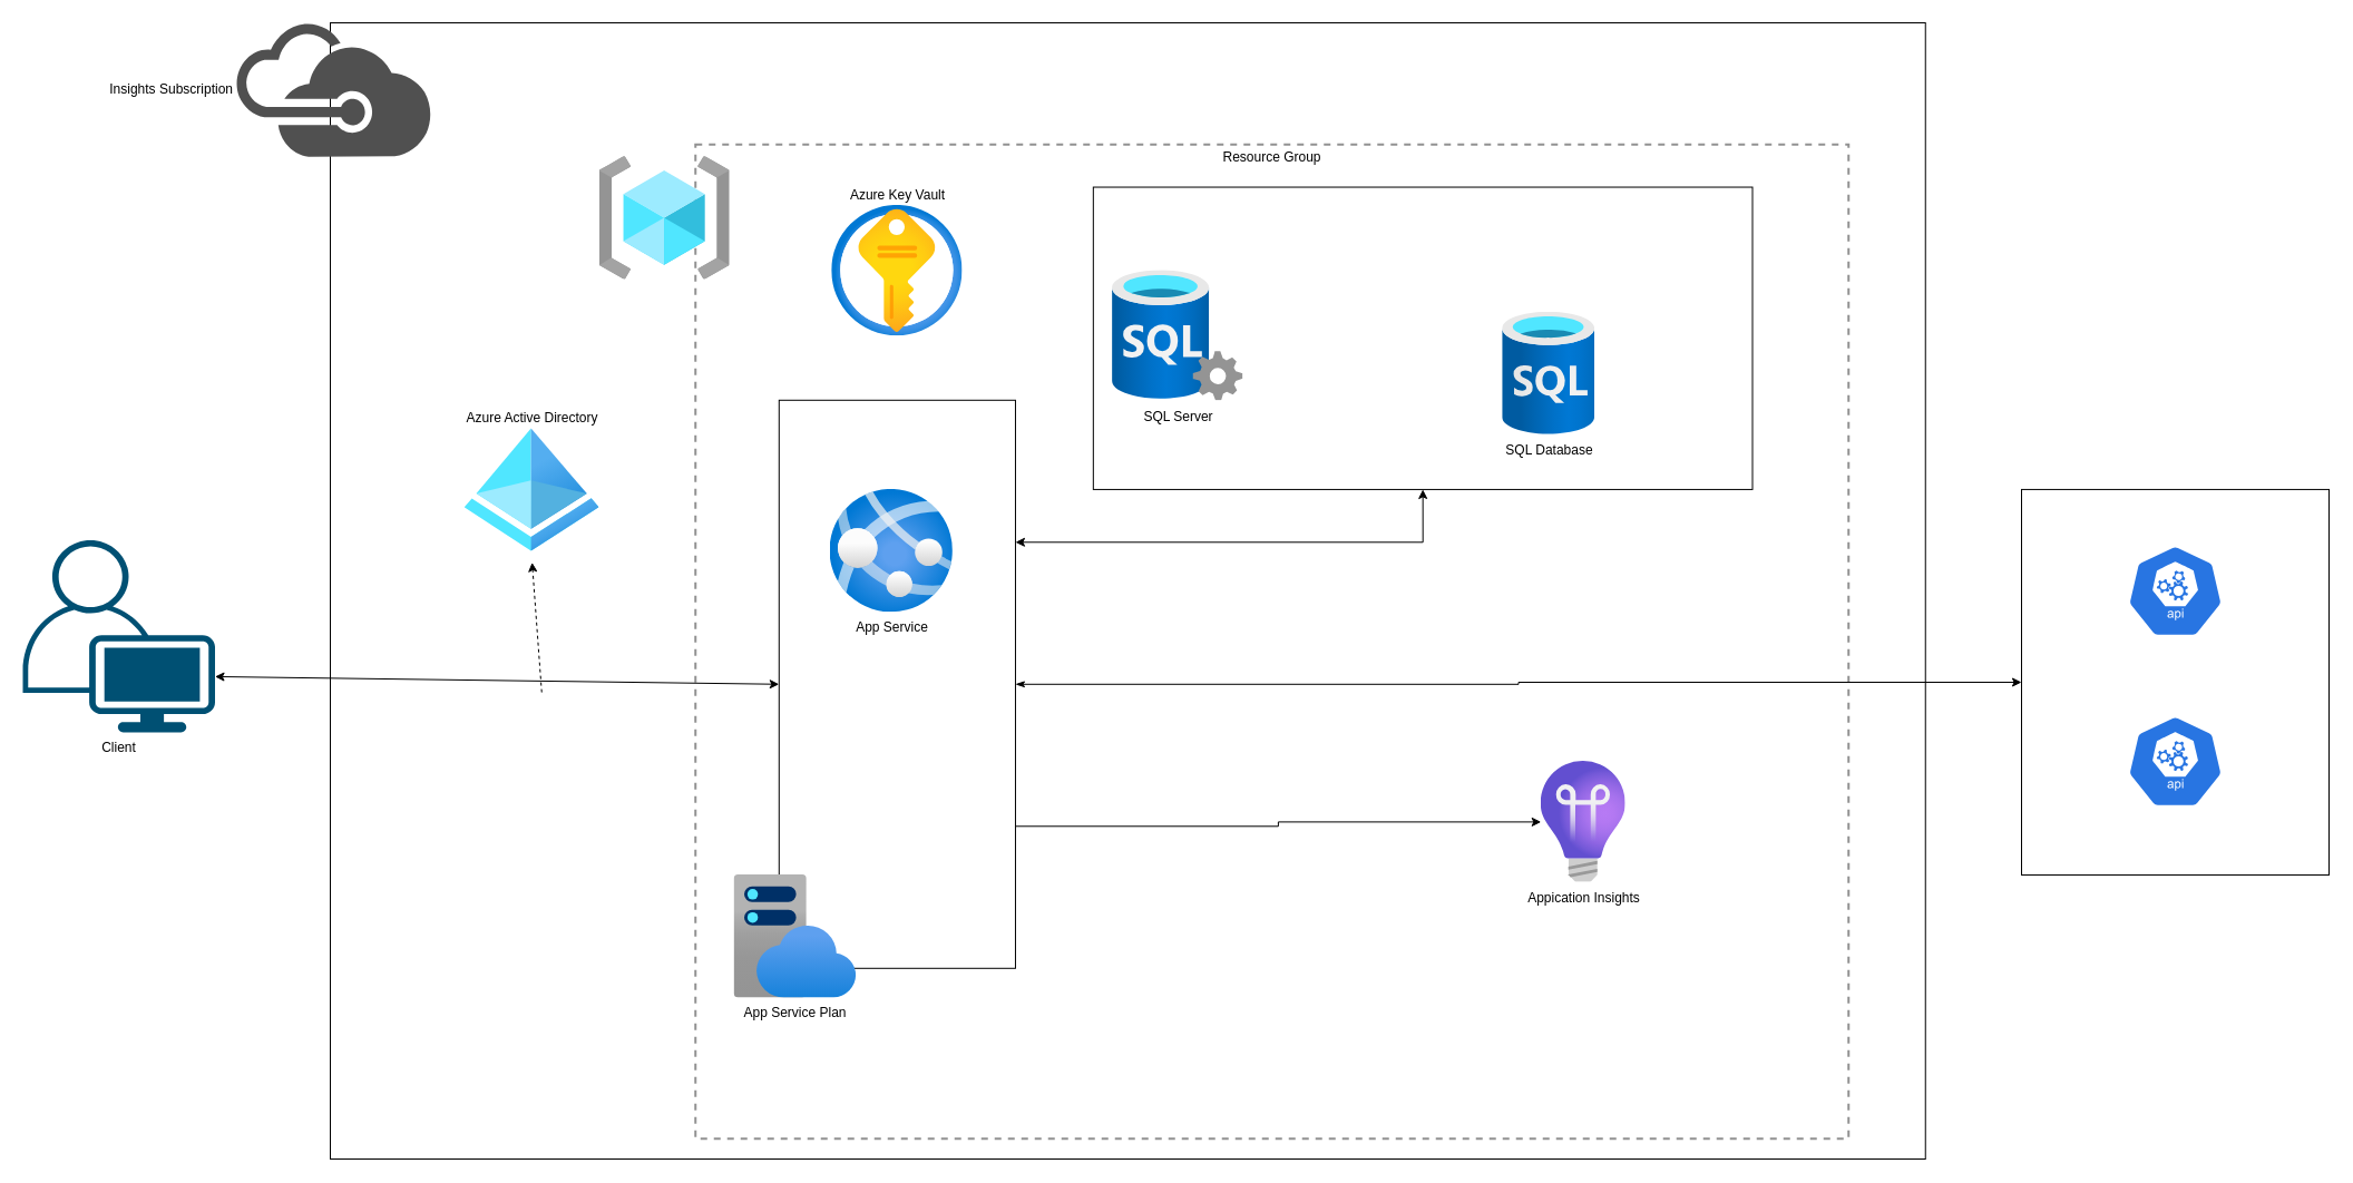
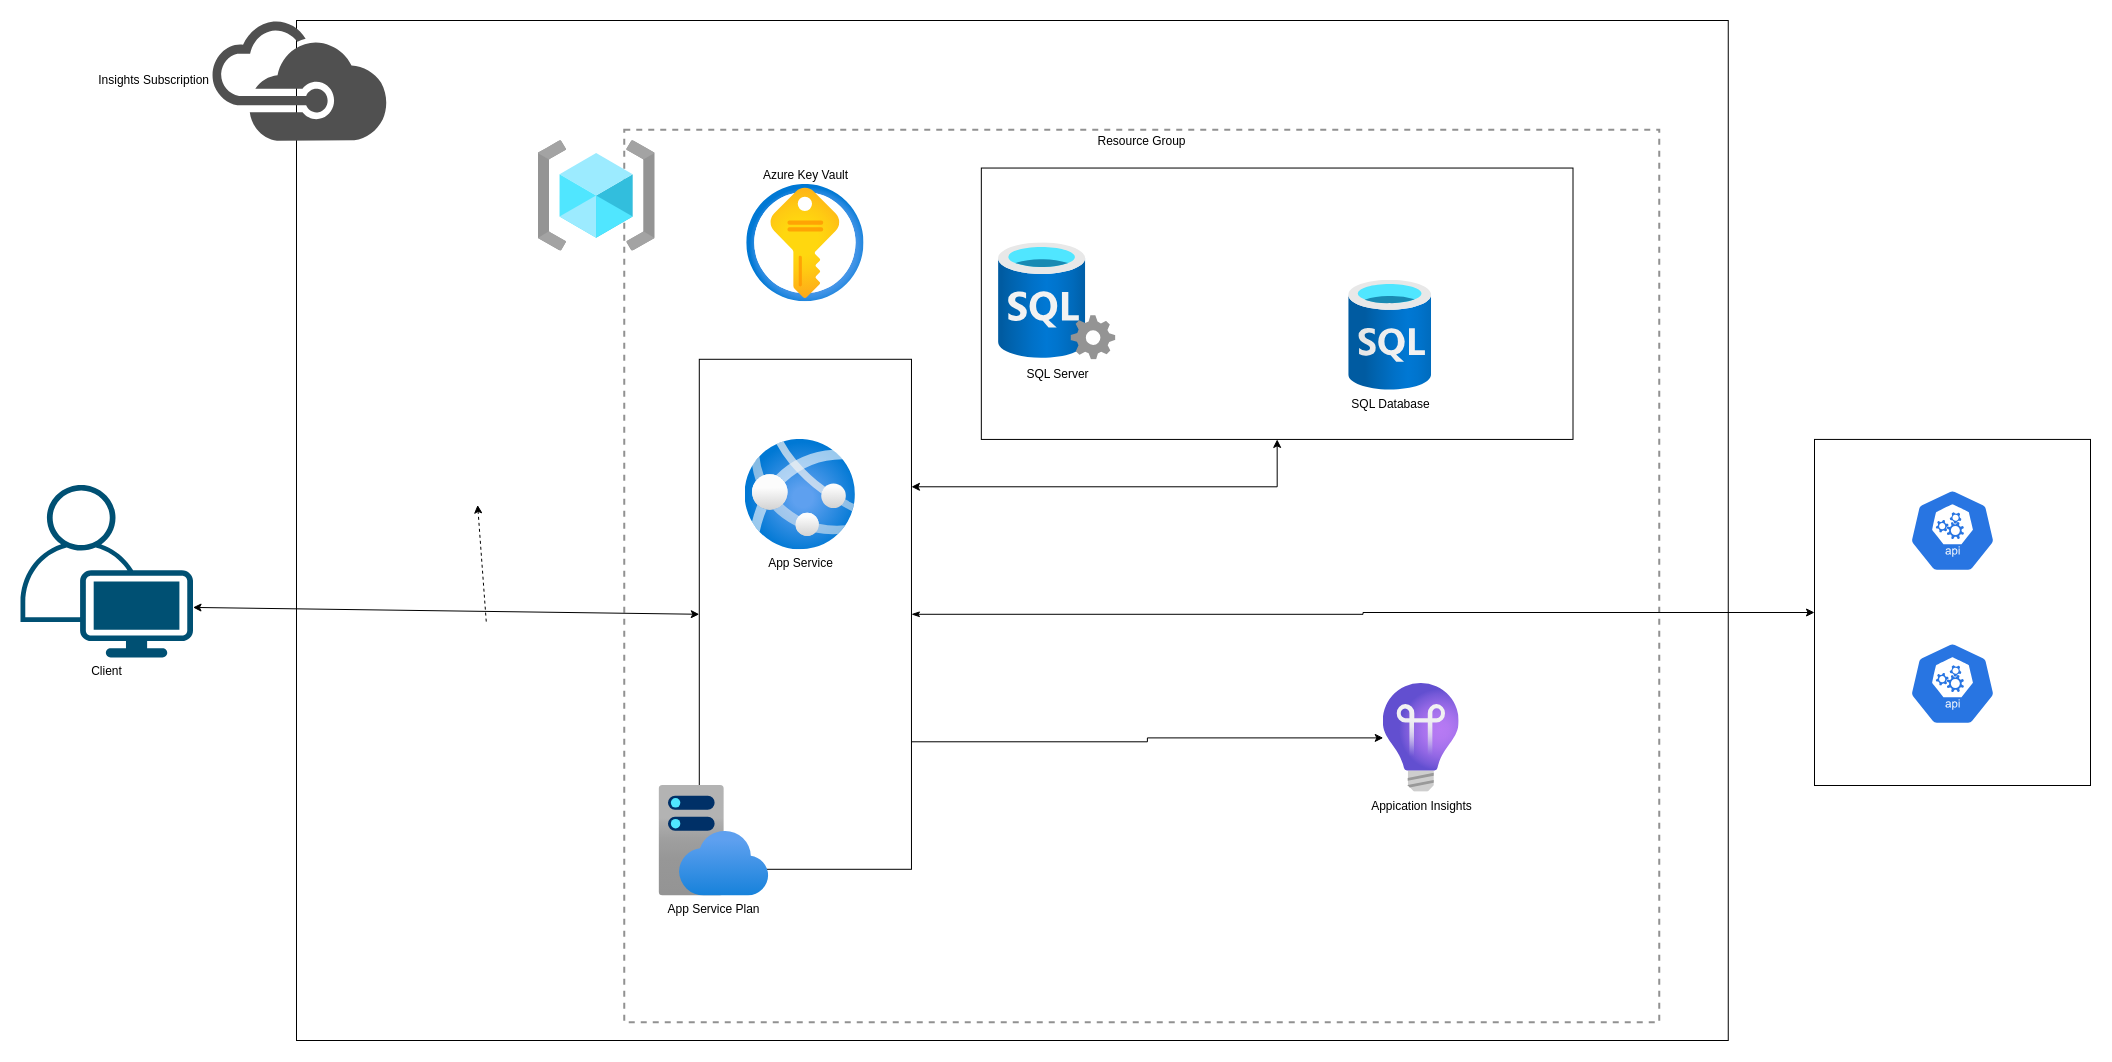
- <mxCell id="6" value="Azure Active Directory" style="image;aspect=fixed;html=1;points=[];align=center;fontSize=12;image=img/lib/azure2/identity/Azure_Active_Directory.svg;labelPosition=center;verticalLabelPosition=top;verticalAlign=bottom;" vertex="1" parent="2"><mxGeometry x="396.75" y="364.286" width="120.75" height="110.4" as="geometry" /></mxCell>
